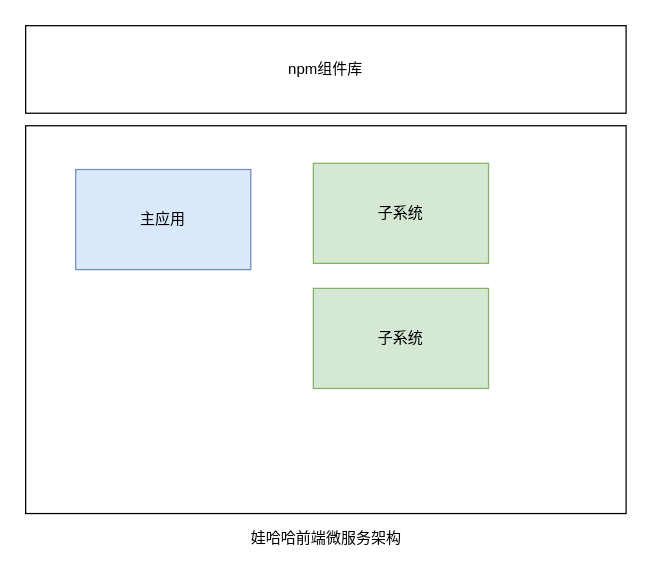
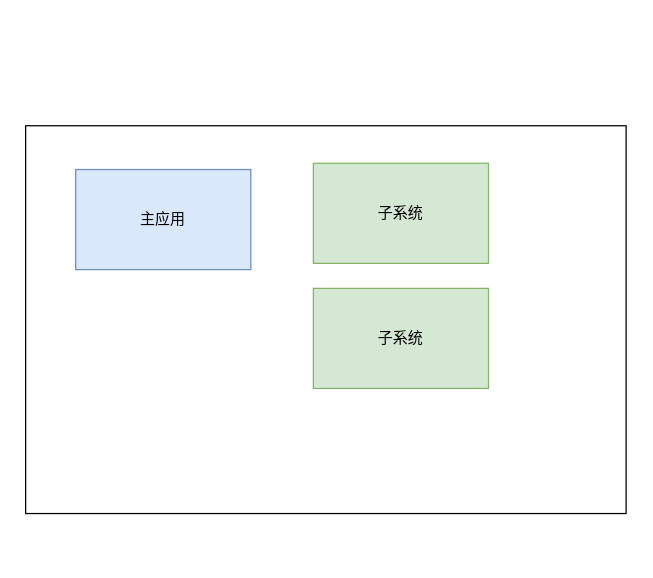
- <mxCell id="7" value="npm组件库" style="rounded=0;whiteSpace=wrap;html=1;" vertex="1" parent="1"><mxGeometry x="20" y="20" width="480" height="70" as="geometry" /></mxCell>
- <mxCell id="4" value="娃哈哈前端微服务架构&lt;br&gt;" style="text;html=1;resizable=0;autosize=1;align=center;verticalAlign=middle;points=[];fillColor=none;strokeColor=none;rounded=0;" vertex="1" parent="1"><mxGeometry x="190" y="420" width="140" height="20" as="geometry" /></mxCell>
